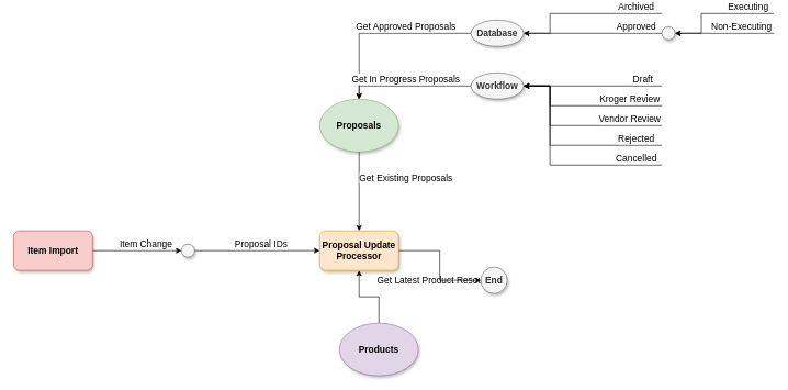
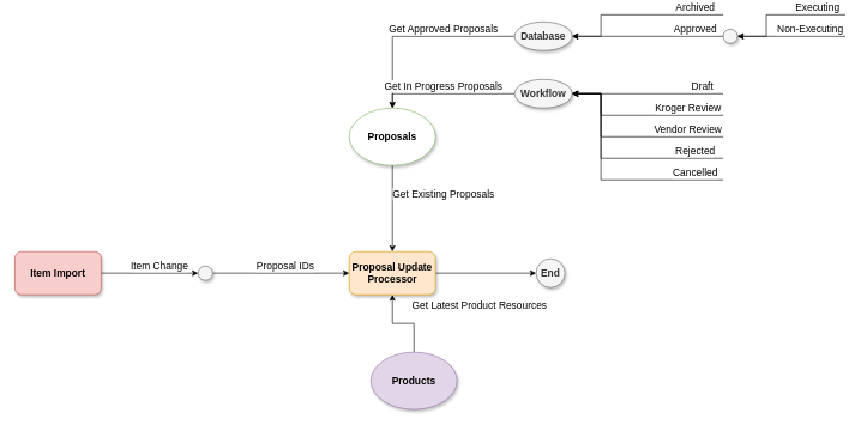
- <mxCell id="2" value="&lt;b&gt;Proposals&lt;/b&gt;" style="ellipse;whiteSpace=wrap;html=1;fillColor=#d5e8d4;strokeColor=#82b366;shadow=1;sketch=0;fontFamily=Helvetica;verticalAlign=middle;fontSize=14;" parent="1" vertex="1"><mxGeometry x="485" y="150" width="120" height="80" as="geometry" /></mxCell>
+ <mxCell id="2" value="&lt;b&gt;Proposals&lt;/b&gt;" style="ellipse;whiteSpace=wrap;html=1;fillColor=#ffffff;strokeColor=#82b366;shadow=1;sketch=0;fontFamily=Helvetica;verticalAlign=middle;fontSize=14;" parent="1" vertex="1"><mxGeometry x="485" y="150" width="120" height="80" as="geometry" /></mxCell>
- <mxCell id="38" value="&lt;b&gt;End&lt;/b&gt;" style="ellipse;whiteSpace=wrap;html=1;aspect=fixed;fillColor=#f5f5f5;strokeColor=#666666;fontColor=#333333;shadow=1;sketch=0;fontFamily=Helvetica;verticalAlign=middle;fontSize=14;" parent="1" vertex="1"><mxGeometry x="730" y="405" width="40" height="40" as="geometry" /></mxCell>
+ <mxCell id="38" value="&lt;b&gt;End&lt;/b&gt;" style="ellipse;whiteSpace=wrap;html=1;aspect=fixed;fillColor=#f5f5f5;strokeColor=#666666;fontColor=#333333;shadow=1;sketch=0;fontFamily=Helvetica;verticalAlign=middle;fontSize=14;" parent="1" vertex="1"><mxGeometry x="745" y="360" width="40" height="40" as="geometry" /></mxCell>
